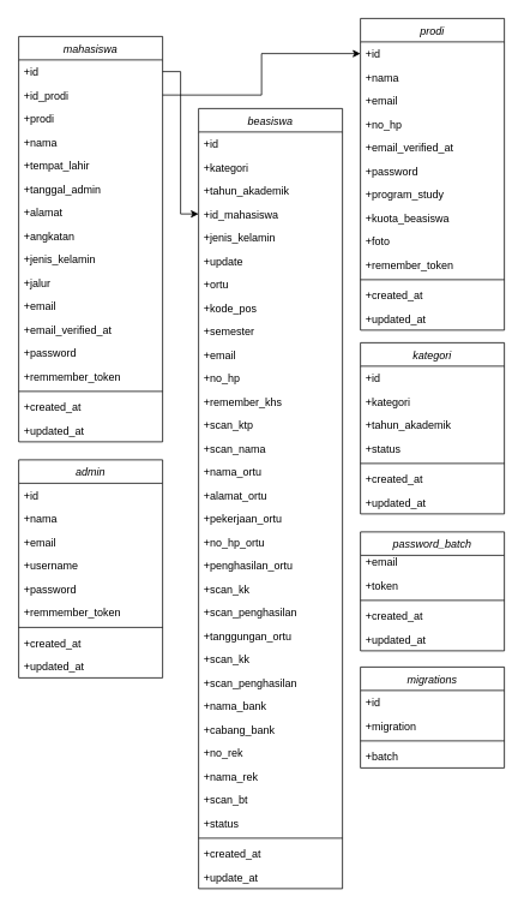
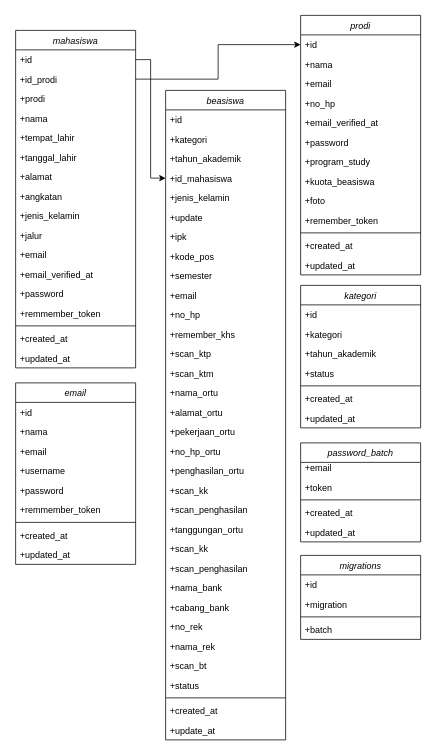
- <mxCell id="8" value="+tanggal_admin" style="text;align=left;verticalAlign=top;spacingLeft=4;spacingRight=4;overflow=hidden;rotatable=0;points=[[0,0.5],[1,0.5]];portConstraint=eastwest;rounded=0;shadow=0;html=0;" vertex="1" parent="2"><mxGeometry y="156" width="160" height="26" as="geometry" /></mxCell>
+ <mxCell id="8" value="+tanggal_lahir" style="text;align=left;verticalAlign=top;spacingLeft=4;spacingRight=4;overflow=hidden;rotatable=0;points=[[0,0.5],[1,0.5]];portConstraint=eastwest;rounded=0;shadow=0;html=0;" vertex="1" parent="2"><mxGeometry y="156" width="160" height="26" as="geometry" /></mxCell>
- <mxCell id="39" value="+ortu" style="text;align=left;verticalAlign=top;spacingLeft=4;spacingRight=4;overflow=hidden;rotatable=0;points=[[0,0.5],[1,0.5]];portConstraint=eastwest;rounded=0;shadow=0;html=0;" vertex="1" parent="32"><mxGeometry y="182" width="160" height="26" as="geometry" /></mxCell>
+ <mxCell id="39" value="+ipk" style="text;align=left;verticalAlign=top;spacingLeft=4;spacingRight=4;overflow=hidden;rotatable=0;points=[[0,0.5],[1,0.5]];portConstraint=eastwest;rounded=0;shadow=0;html=0;" vertex="1" parent="32"><mxGeometry y="182" width="160" height="26" as="geometry" /></mxCell>
- <mxCell id="46" value="+scan_nama" style="text;align=left;verticalAlign=top;spacingLeft=4;spacingRight=4;overflow=hidden;rotatable=0;points=[[0,0.5],[1,0.5]];portConstraint=eastwest;rounded=0;shadow=0;html=0;" vertex="1" parent="32"><mxGeometry y="364" width="160" height="26" as="geometry" /></mxCell>
+ <mxCell id="46" value="+scan_ktm" style="text;align=left;verticalAlign=top;spacingLeft=4;spacingRight=4;overflow=hidden;rotatable=0;points=[[0,0.5],[1,0.5]];portConstraint=eastwest;rounded=0;shadow=0;html=0;" vertex="1" parent="32"><mxGeometry y="364" width="160" height="26" as="geometry" /></mxCell>
- <mxCell id="22" value="admin" style="swimlane;fontStyle=2;align=center;verticalAlign=top;childLayout=stackLayout;horizontal=1;startSize=26;horizontalStack=0;resizeParent=1;resizeLast=0;collapsible=1;marginBottom=0;rounded=0;shadow=0;strokeWidth=1;" vertex="1" parent="1"><mxGeometry x="20" y="510" width="160" height="242" as="geometry"><mxRectangle x="230" y="140" width="160" height="26" as="alternateBounds" /></mxGeometry></mxCell>
+ <mxCell id="22" value="email" style="swimlane;fontStyle=2;align=center;verticalAlign=top;childLayout=stackLayout;horizontal=1;startSize=26;horizontalStack=0;resizeParent=1;resizeLast=0;collapsible=1;marginBottom=0;rounded=0;shadow=0;strokeWidth=1;" vertex="1" parent="1"><mxGeometry x="20" y="510" width="160" height="242" as="geometry"><mxRectangle x="230" y="140" width="160" height="26" as="alternateBounds" /></mxGeometry></mxCell>
